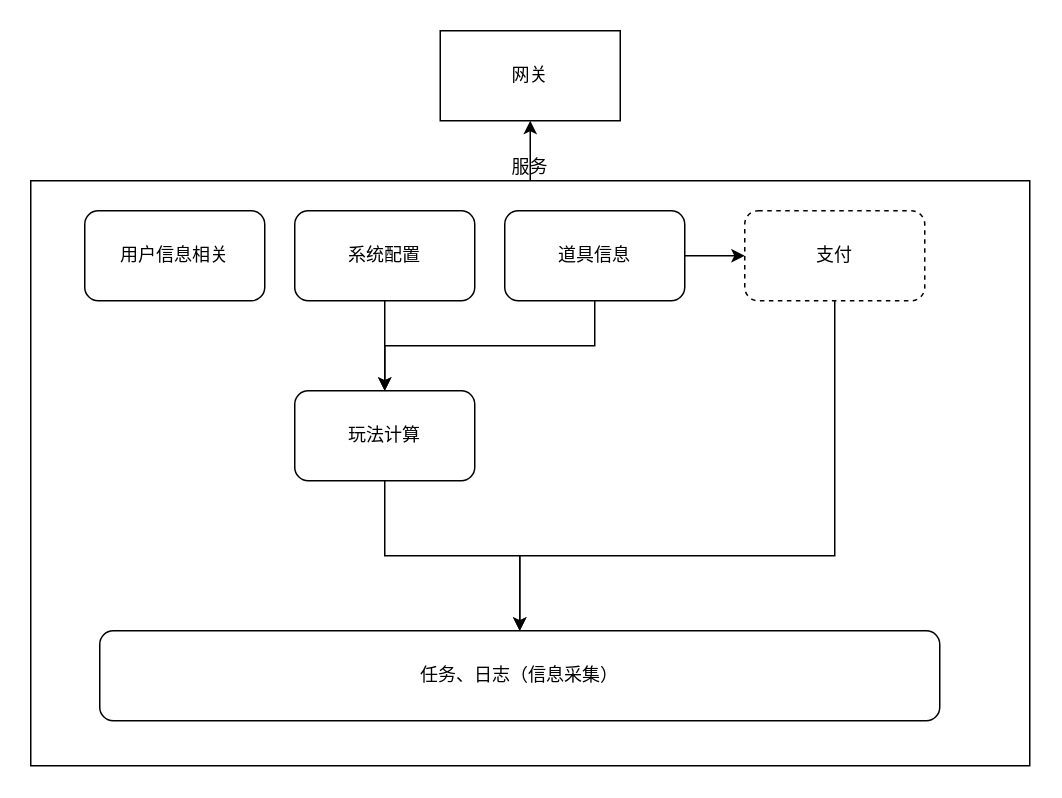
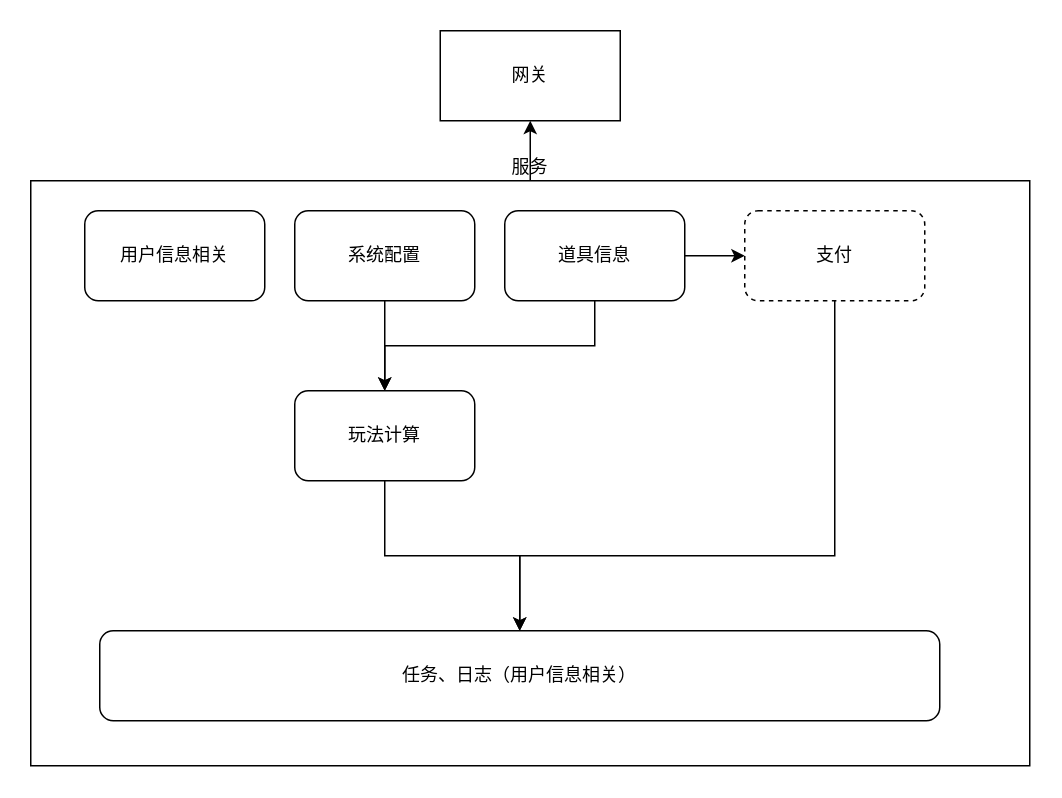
- <mxCell id="11" value="任务、日志（信息采集）" style="rounded=1;whiteSpace=wrap;html=1;" parent="1" vertex="1"><mxGeometry x="66" y="420" width="560" height="60" as="geometry" /></mxCell>
+ <mxCell id="11" value="任务、日志（用户信息相关）" style="rounded=1;whiteSpace=wrap;html=1;" parent="1" vertex="1"><mxGeometry x="66" y="420" width="560" height="60" as="geometry" /></mxCell>
